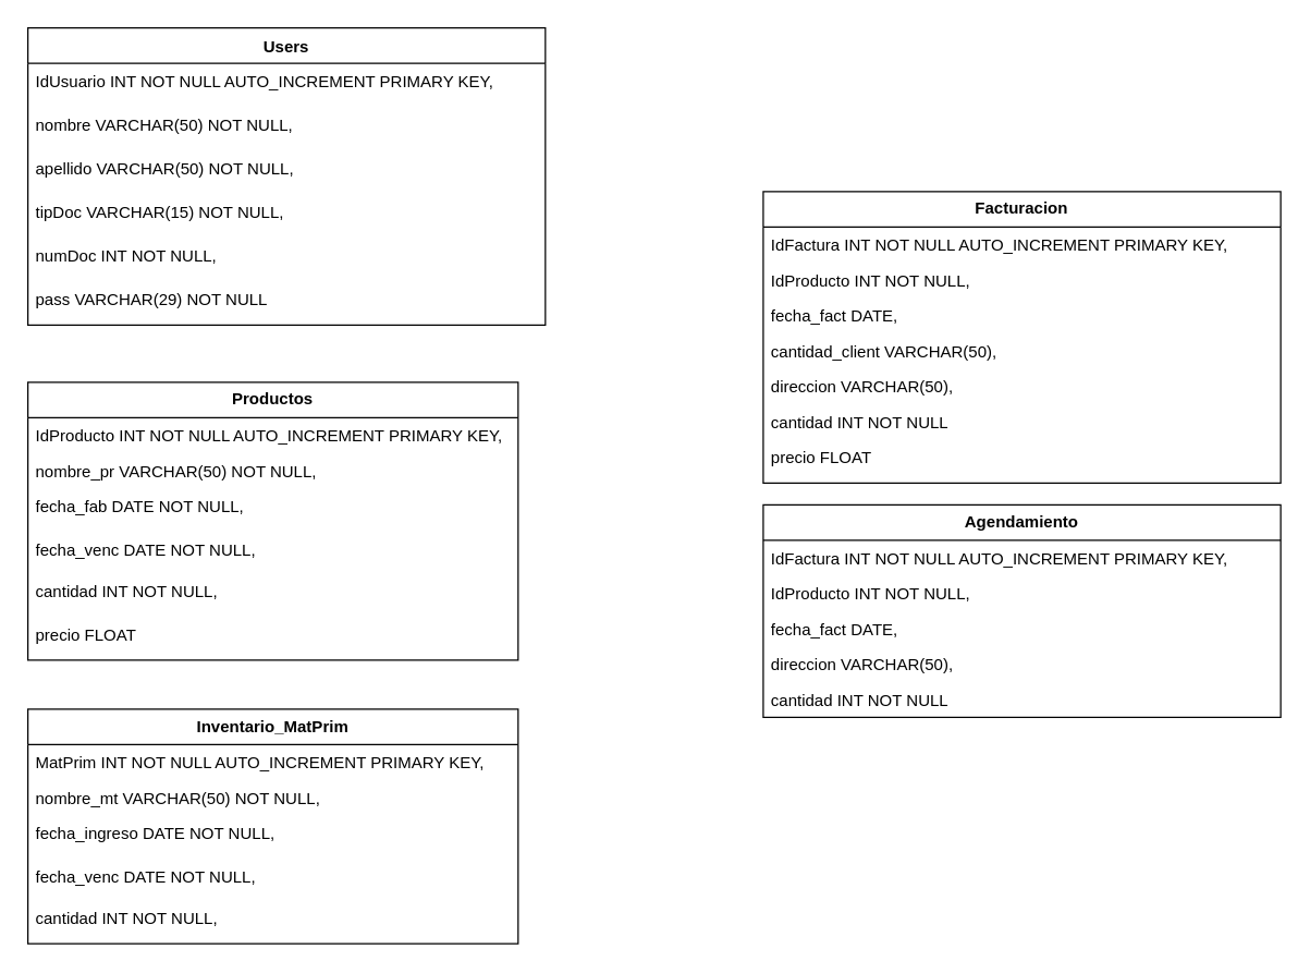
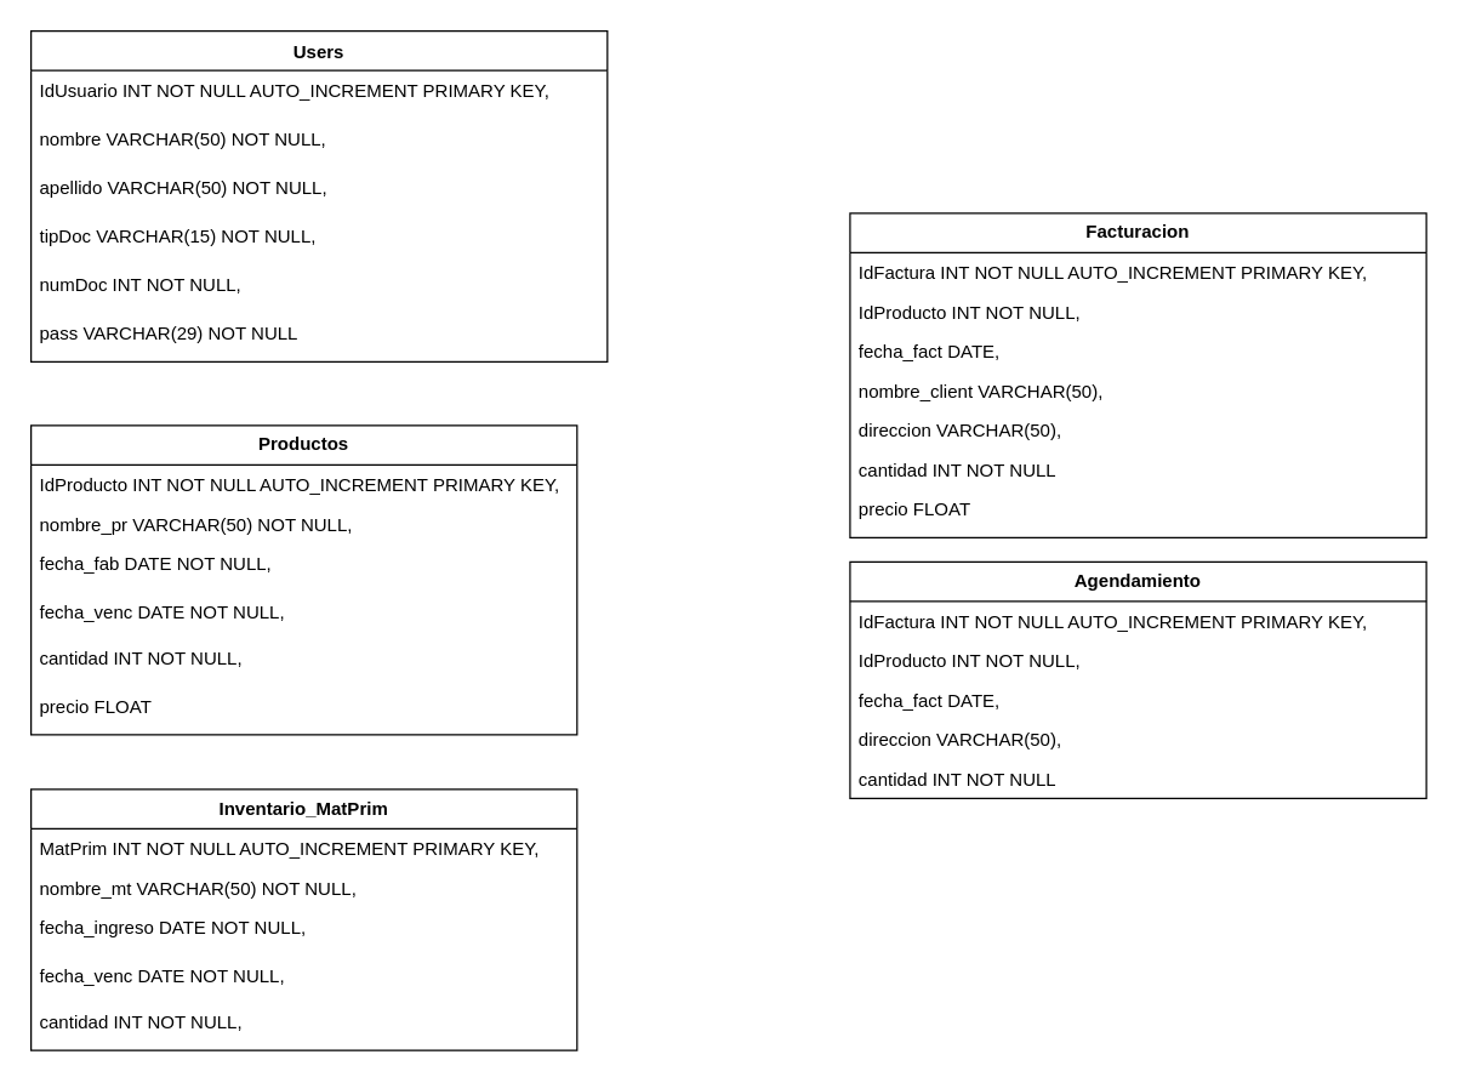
- <mxCell id="26" value="cantidad_client VARCHAR(50)," style="text;strokeColor=none;fillColor=none;align=left;verticalAlign=top;spacingLeft=4;spacingRight=4;overflow=hidden;rotatable=0;points=[[0,0.5],[1,0.5]];portConstraint=eastwest;whiteSpace=wrap;html=1;" vertex="1" parent="22"><mxGeometry y="104" width="380" height="26" as="geometry" /></mxCell>
+ <mxCell id="26" value="nombre_client VARCHAR(50)," style="text;strokeColor=none;fillColor=none;align=left;verticalAlign=top;spacingLeft=4;spacingRight=4;overflow=hidden;rotatable=0;points=[[0,0.5],[1,0.5]];portConstraint=eastwest;whiteSpace=wrap;html=1;" vertex="1" parent="22"><mxGeometry y="104" width="380" height="26" as="geometry" /></mxCell>
